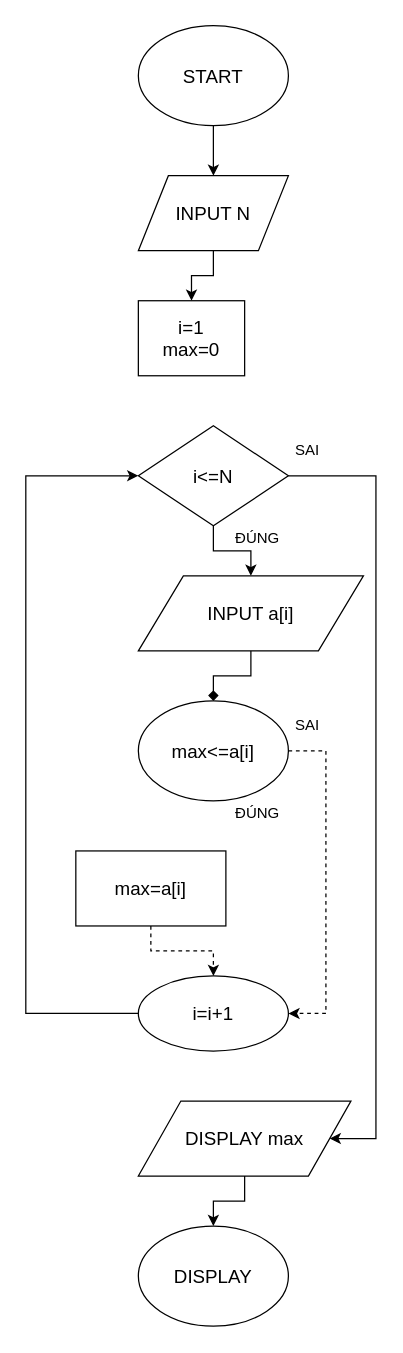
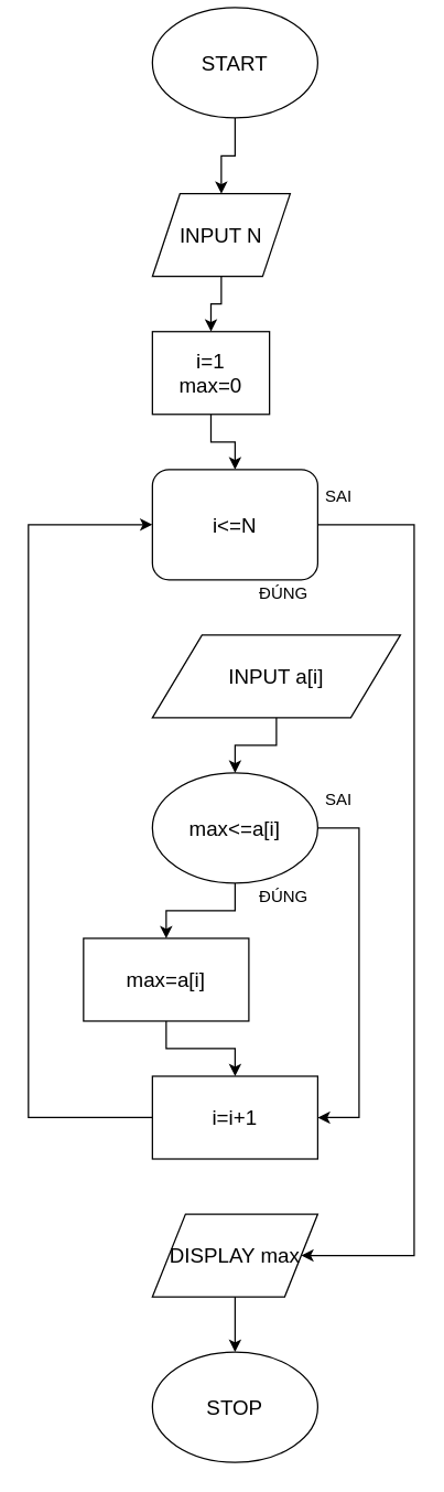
- <mxCell id="3" value="&lt;font style=&quot;font-size: 15px&quot;&gt;START&lt;/font&gt;" style="ellipse;whiteSpace=wrap;html=1;" vertex="1" parent="1"><mxGeometry x="110" width="120" height="80" as="geometry" y="20" /></mxCell>
+ <mxCell id="3" value="&lt;font style=&quot;font-size: 15px&quot;&gt;START&lt;/font&gt;" style="ellipse;whiteSpace=wrap;html=1;" vertex="1" parent="1"><mxGeometry x="110" y="5" width="120" height="80" as="geometry" /></mxCell>
- <mxCell id="5" value="&lt;font style=&quot;font-size: 15px&quot;&gt;INPUT N&lt;/font&gt;" style="shape=parallelogram;perimeter=parallelogramPerimeter;whiteSpace=wrap;html=1;" vertex="1" parent="1"><mxGeometry x="110" y="140" width="120" height="60" as="geometry" /></mxCell>
+ <mxCell id="5" value="&lt;font style=&quot;font-size: 15px&quot;&gt;INPUT N&lt;/font&gt;" style="shape=parallelogram;perimeter=parallelogramPerimeter;whiteSpace=wrap;html=1;" vertex="1" parent="1"><mxGeometry x="110" y="140" width="100" height="60" as="geometry" /></mxCell>
+ <mxCell id="6" value="" style="edgeStyle=orthogonalEdgeStyle;rounded=0;orthogonalLoop=1;jettySize=auto;html=1;" edge="1" parent="1" source="7" target="10"><mxGeometry relative="1" as="geometry" /></mxCell>
- <mxCell id="10" value="&lt;font style=&quot;font-size: 15px&quot;&gt;i&amp;lt;=N&lt;/font&gt;" style="rhombus;whiteSpace=wrap;html=1;" vertex="1" parent="1"><mxGeometry x="110" y="340" width="120" height="80" as="geometry" /></mxCell>
+ <mxCell id="10" value="&lt;font style=&quot;font-size: 15px&quot;&gt;i&amp;lt;=N&lt;/font&gt;" style="whiteSpace=wrap;html=1;rounded=1;" vertex="1" parent="1"><mxGeometry x="110" y="340" width="120" height="80" as="geometry" /></mxCell>
- <mxCell id="8" value="" style="edgeStyle=orthogonalEdgeStyle;rounded=0;orthogonalLoop=1;jettySize=auto;html=1;" edge="1" parent="1" source="10" target="12"><mxGeometry relative="1" as="geometry" /></mxCell>
- <mxCell id="11" value="" style="edgeStyle=orthogonalEdgeStyle;rounded=0;orthogonalLoop=1;jettySize=auto;html=1;endArrow=diamond;" edge="1" parent="1" source="12" target="15"><mxGeometry relative="1" as="geometry" /></mxCell>
+ <mxCell id="11" value="" style="edgeStyle=orthogonalEdgeStyle;rounded=0;orthogonalLoop=1;jettySize=auto;html=1;" edge="1" parent="1" source="12" target="15"><mxGeometry relative="1" as="geometry" /></mxCell>
+ <mxCell id="13" value="" style="edgeStyle=orthogonalEdgeStyle;rounded=0;orthogonalLoop=1;jettySize=auto;html=1;" edge="1" parent="1" source="15" target="17"><mxGeometry relative="1" as="geometry" /></mxCell>
- <mxCell id="14" style="edgeStyle=orthogonalEdgeStyle;rounded=0;orthogonalLoop=1;jettySize=auto;html=1;entryX=1;entryY=0.5;entryDx=0;entryDy=0;dashed=1;" edge="1" parent="1" source="15" target="19"><mxGeometry relative="1" as="geometry"><mxPoint x="260" y="860" as="targetPoint" /><Array as="points"><mxPoint x="260" y="600" /><mxPoint x="260" y="810" /></Array></mxGeometry></mxCell>
+ <mxCell id="14" style="edgeStyle=orthogonalEdgeStyle;rounded=0;orthogonalLoop=1;jettySize=auto;html=1;entryX=1;entryY=0.5;entryDx=0;entryDy=0;" edge="1" parent="1" source="15" target="19"><mxGeometry relative="1" as="geometry"><mxPoint x="260" y="860" as="targetPoint" /><Array as="points"><mxPoint x="260" y="600" /><mxPoint x="260" y="810" /></Array></mxGeometry></mxCell>
- <mxCell id="16" value="" style="edgeStyle=orthogonalEdgeStyle;rounded=0;orthogonalLoop=1;jettySize=auto;html=1;dashed=1;" edge="1" parent="1" source="17" target="19"><mxGeometry relative="1" as="geometry" /></mxCell>
+ <mxCell id="16" value="" style="edgeStyle=orthogonalEdgeStyle;rounded=0;orthogonalLoop=1;jettySize=auto;html=1;" edge="1" parent="1" source="17" target="19"><mxGeometry relative="1" as="geometry" /></mxCell>
- <mxCell id="19" value="&lt;font style=&quot;font-size: 15px&quot;&gt;i=i+1&lt;/font&gt;" style="ellipse;whiteSpace=wrap;html=1;" vertex="1" parent="1"><mxGeometry x="110" y="780" width="120" height="60" as="geometry" /></mxCell>
+ <mxCell id="19" value="&lt;font style=&quot;font-size: 15px&quot;&gt;i=i+1&lt;/font&gt;" style="rounded=0;whiteSpace=wrap;html=1;" vertex="1" parent="1"><mxGeometry x="110" y="780" width="120" height="60" as="geometry" /></mxCell>
- <mxCell id="22" value="&lt;font style=&quot;font-size: 15px&quot;&gt;DISPLAY max&lt;/font&gt;" style="shape=parallelogram;perimeter=parallelogramPerimeter;whiteSpace=wrap;html=1;" vertex="1" parent="1"><mxGeometry x="110" y="880" width="170" height="60" as="geometry" /></mxCell>
+ <mxCell id="22" value="&lt;font style=&quot;font-size: 15px&quot;&gt;DISPLAY max&lt;/font&gt;" style="shape=parallelogram;perimeter=parallelogramPerimeter;whiteSpace=wrap;html=1;" vertex="1" parent="1"><mxGeometry x="110" y="880" width="120" height="60" as="geometry" /></mxCell>
- <mxCell id="20" value="&lt;font style=&quot;font-size: 15px&quot;&gt;DISPLAY&lt;/font&gt;" style="ellipse;whiteSpace=wrap;html=1;" vertex="1" parent="1"><mxGeometry x="110" y="980" width="120" height="80" as="geometry" /></mxCell>
+ <mxCell id="20" value="&lt;font style=&quot;font-size: 15px&quot;&gt;STOP&lt;/font&gt;" style="ellipse;whiteSpace=wrap;html=1;" vertex="1" parent="1"><mxGeometry x="110" y="980" width="120" height="80" as="geometry" /></mxCell>
